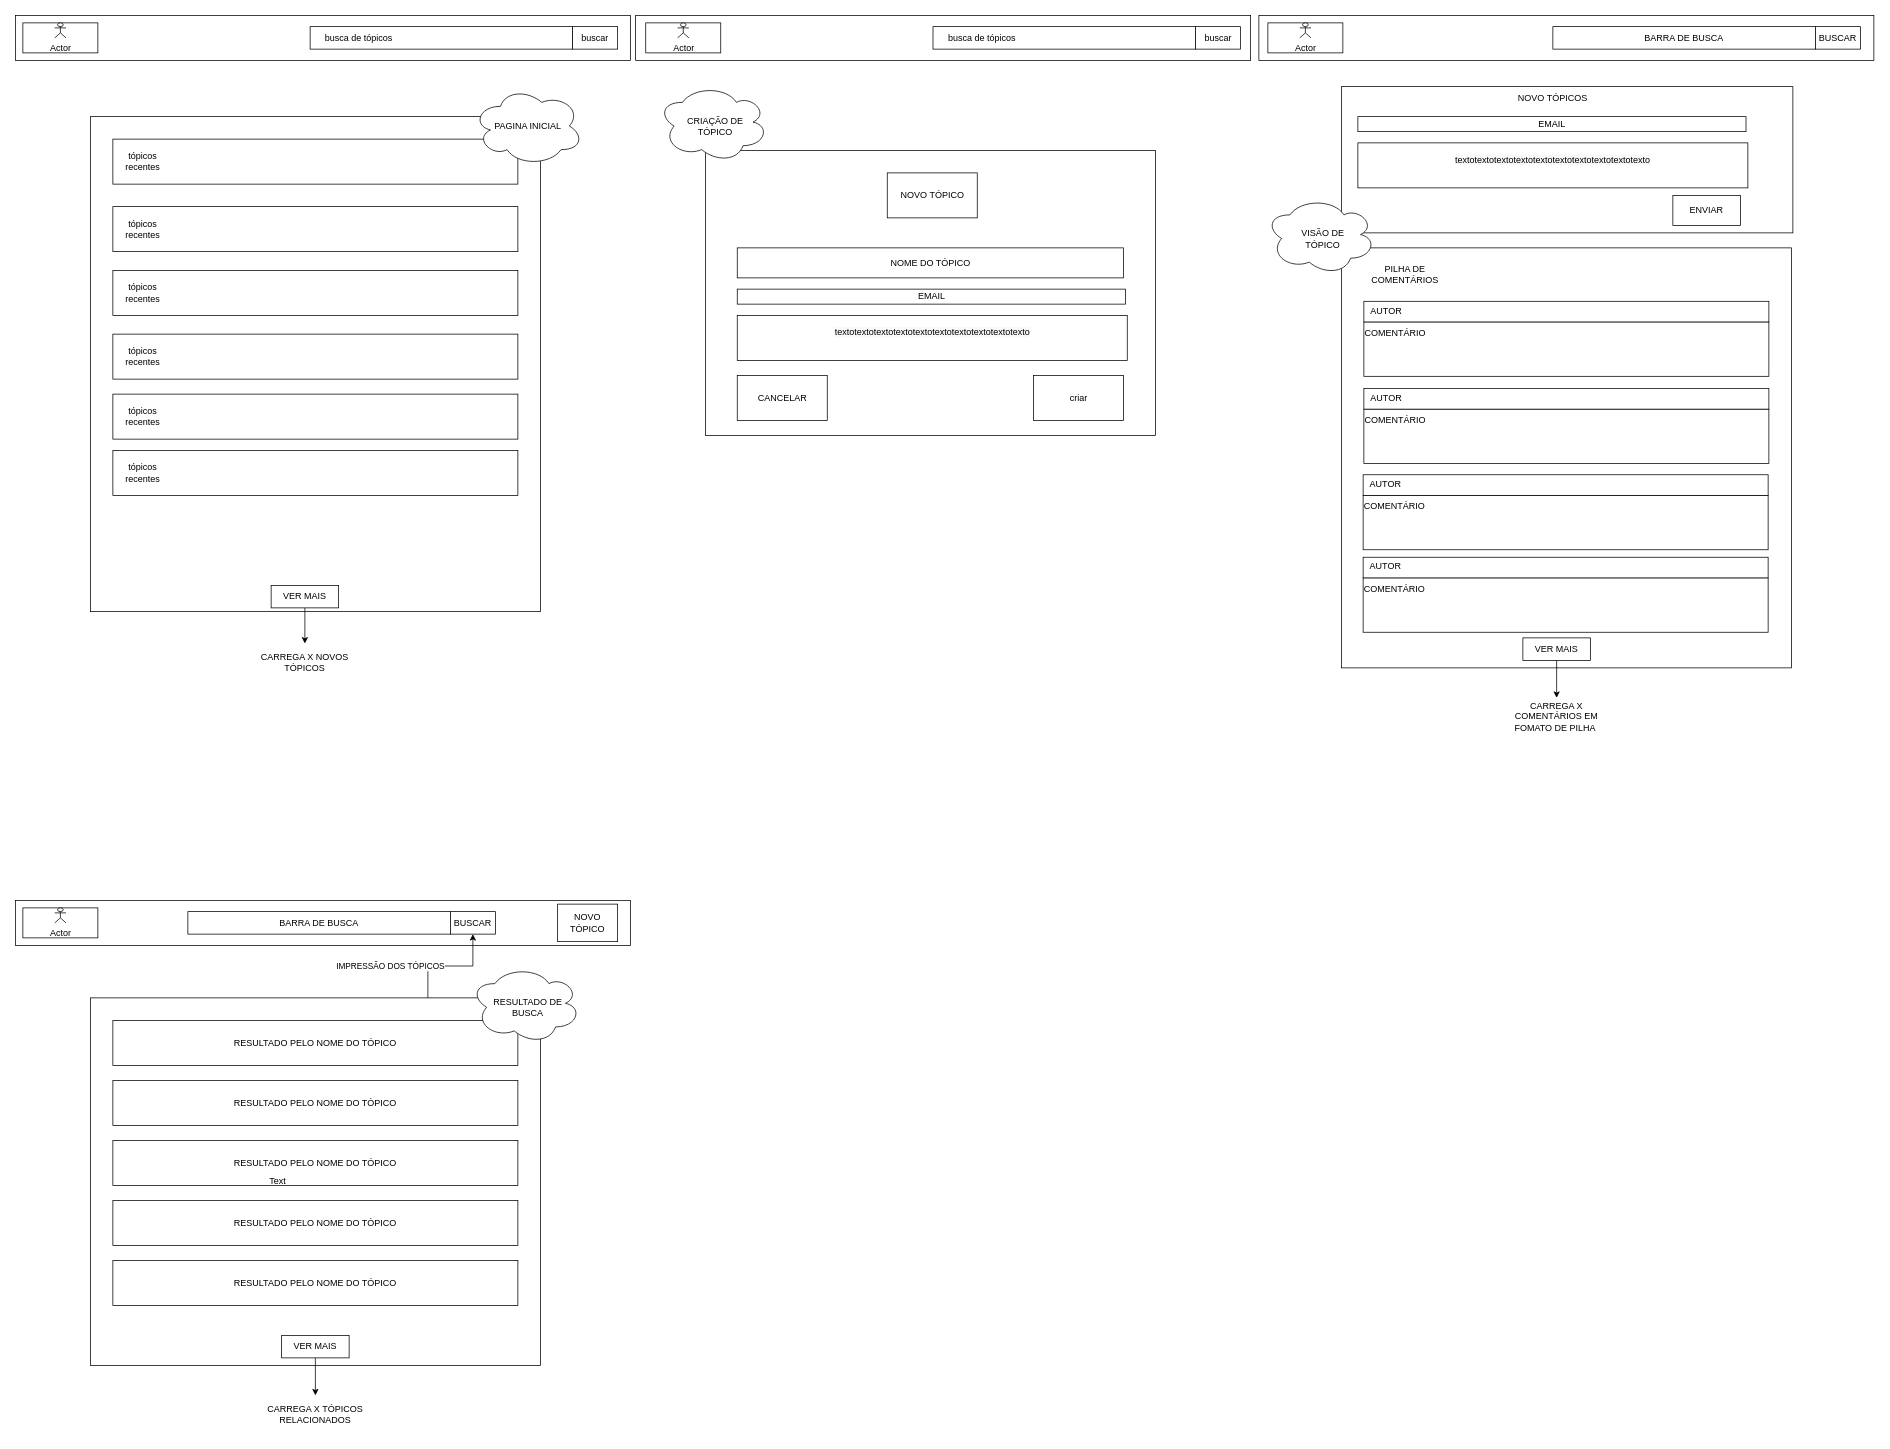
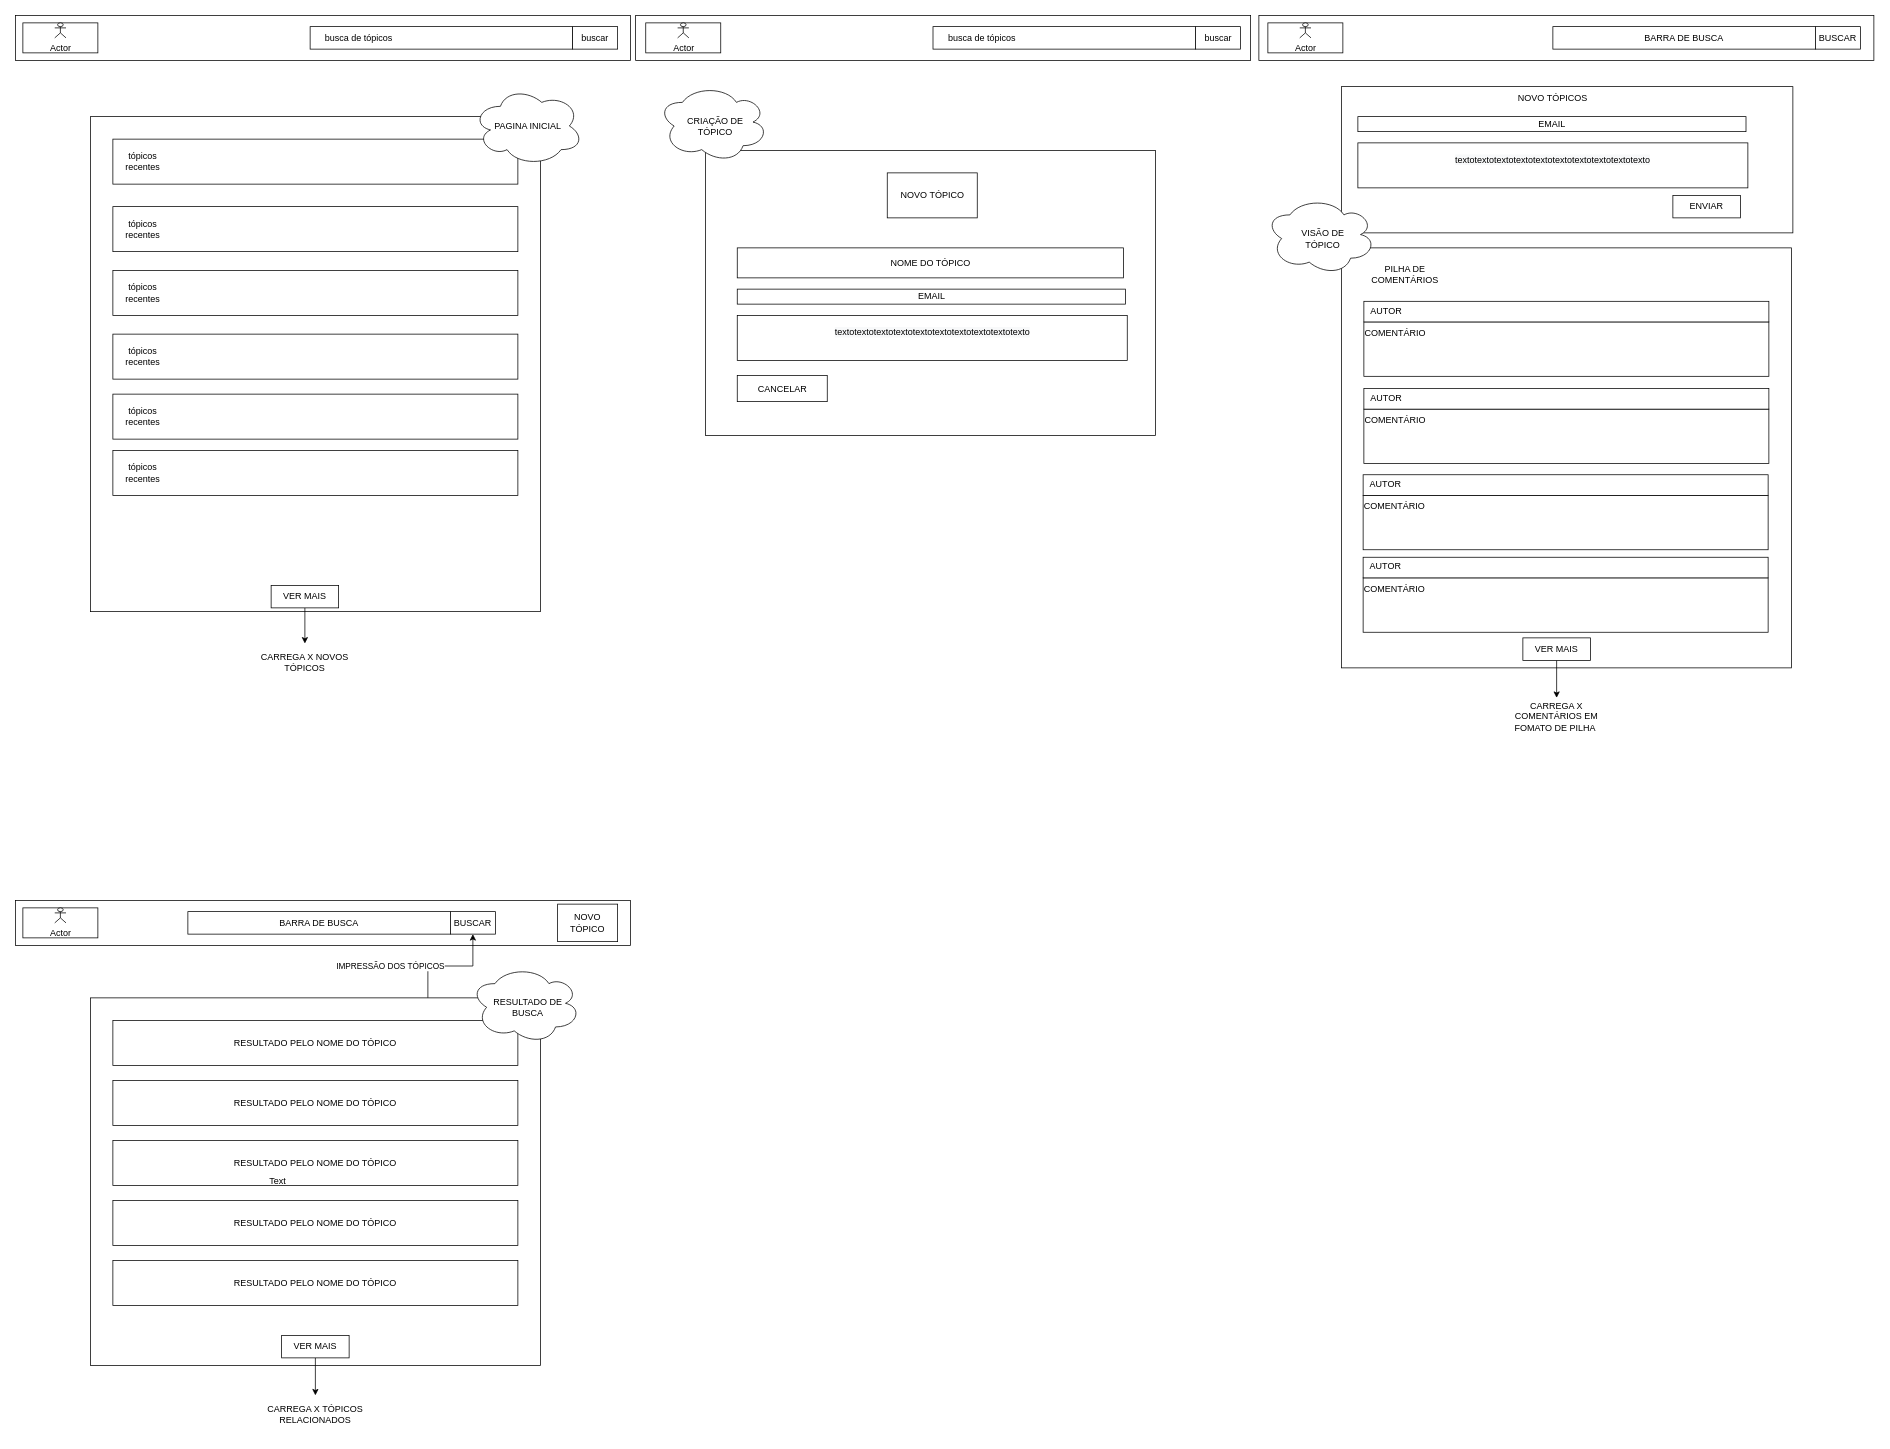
- <mxCell id="38" value="ENVIAR" style="rounded=0;whiteSpace=wrap;html=1;" parent="1" vertex="1"><mxGeometry x="2230" y="260" width="90" height="40" as="geometry" /></mxCell>
+ <mxCell id="38" value="ENVIAR" style="rounded=0;whiteSpace=wrap;html=1;" parent="1" vertex="1"><mxGeometry x="2230" y="260" width="90" height="30" as="geometry" /></mxCell>
- <mxCell id="30" value="CANCELAR" style="rounded=0;whiteSpace=wrap;html=1;" parent="1" vertex="1"><mxGeometry x="982.5" y="500" width="120" height="60" as="geometry" /></mxCell>
+ <mxCell id="30" value="CANCELAR" style="rounded=0;whiteSpace=wrap;html=1;" parent="1" vertex="1"><mxGeometry x="982.5" y="500" width="120" height="35" as="geometry" /></mxCell>
- <mxCell id="29" value="criar" style="rounded=0;whiteSpace=wrap;html=1;" parent="1" vertex="1"><mxGeometry x="1377.5" y="500" width="120" height="60" as="geometry" /></mxCell>
